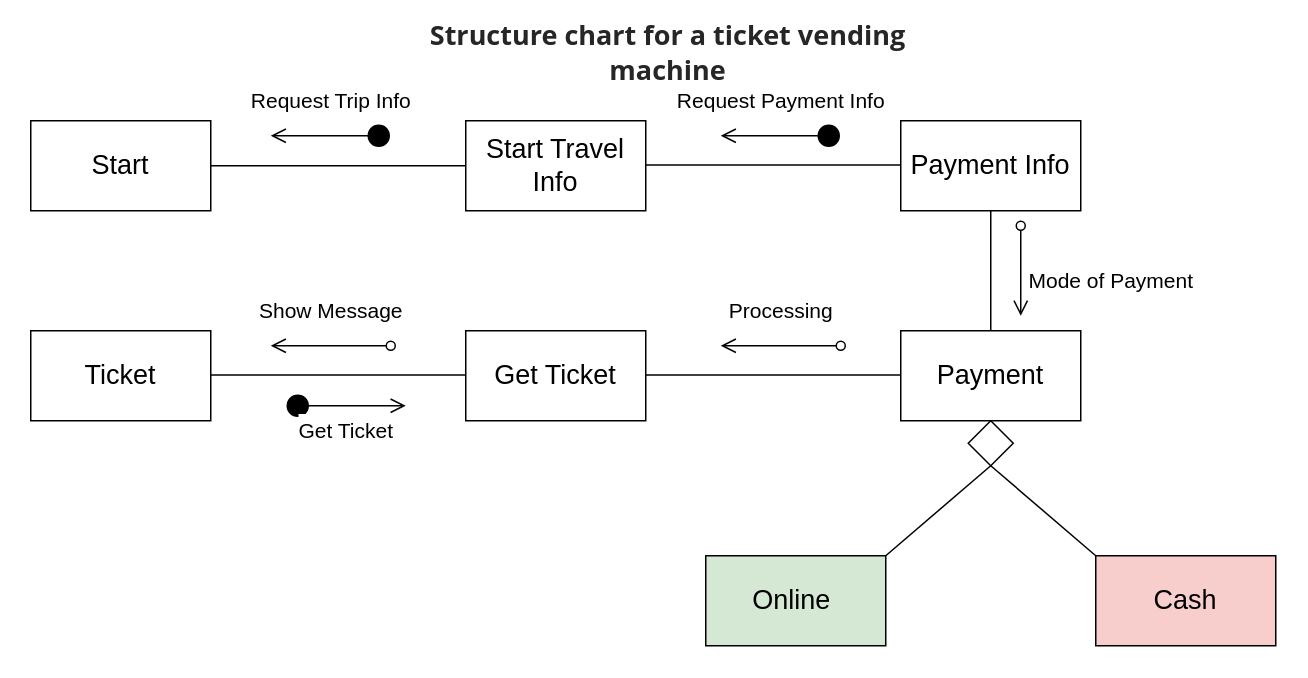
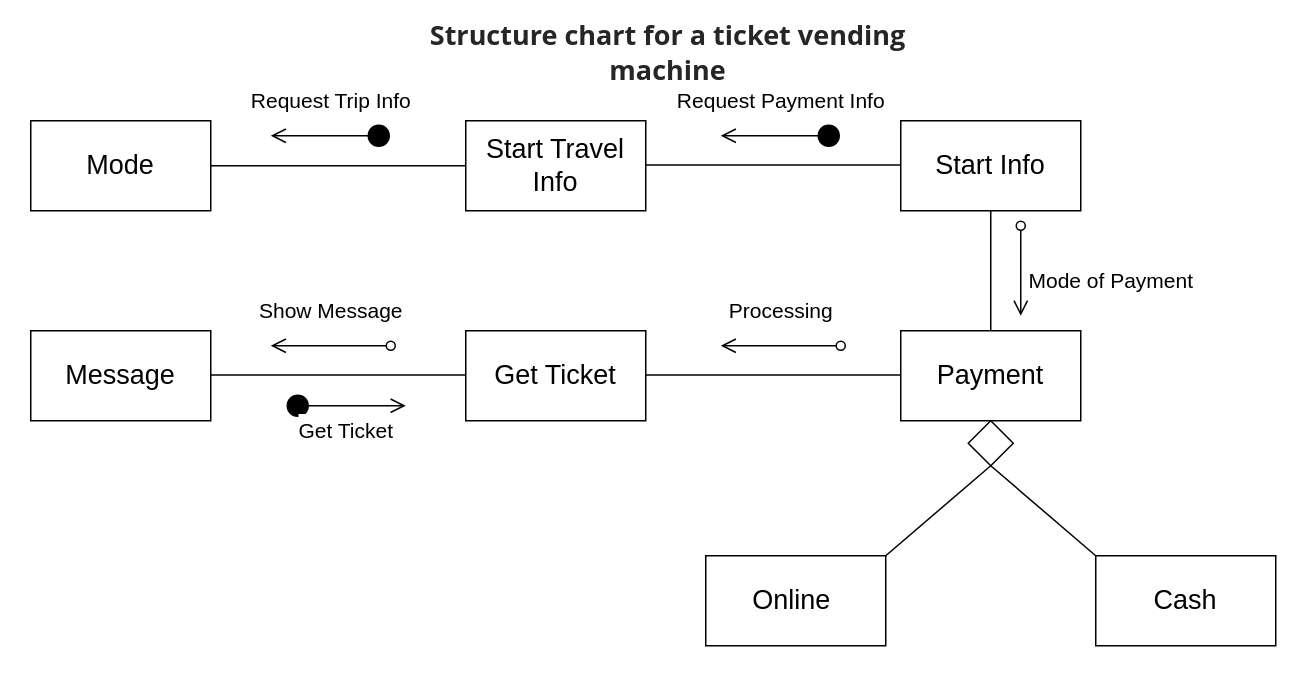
- <mxCell id="3" value="Start" style="rounded=0;whiteSpace=wrap;html=1;fontSize=18;" vertex="1" parent="1"><mxGeometry x="20" y="80" width="120" height="60" as="geometry" /></mxCell>
+ <mxCell id="3" value="Mode" style="rounded=0;whiteSpace=wrap;html=1;fontSize=18;" vertex="1" parent="1"><mxGeometry x="20" y="80" width="120" height="60" as="geometry" /></mxCell>
- <mxCell id="5" value="Payment Info" style="rounded=0;whiteSpace=wrap;html=1;fontSize=18;" vertex="1" parent="1"><mxGeometry x="600" y="80" width="120" height="60" as="geometry" /></mxCell>
+ <mxCell id="5" value="Start Info" style="rounded=0;whiteSpace=wrap;html=1;fontSize=18;" vertex="1" parent="1"><mxGeometry x="600" y="80" width="120" height="60" as="geometry" /></mxCell>
- <mxCell id="6" value="Ticket" style="rounded=0;whiteSpace=wrap;html=1;fontSize=18;" vertex="1" parent="1"><mxGeometry x="20" y="220" width="120" height="60" as="geometry" /></mxCell>
+ <mxCell id="6" value="Message" style="rounded=0;whiteSpace=wrap;html=1;fontSize=18;" vertex="1" parent="1"><mxGeometry x="20" y="220" width="120" height="60" as="geometry" /></mxCell>
- <mxCell id="9" value="Online&amp;nbsp;" style="rounded=0;whiteSpace=wrap;html=1;fontSize=18;fillColor=#d5e8d4;" vertex="1" parent="1"><mxGeometry x="470" y="370" width="120" height="60" as="geometry" /></mxCell>
+ <mxCell id="9" value="Online&amp;nbsp;" style="rounded=0;whiteSpace=wrap;html=1;fontSize=18;" vertex="1" parent="1"><mxGeometry x="470" y="370" width="120" height="60" as="geometry" /></mxCell>
- <mxCell id="10" value="Cash" style="rounded=0;whiteSpace=wrap;html=1;fontSize=18;fillColor=#f8cecc;" vertex="1" parent="1"><mxGeometry x="730" y="370" width="120" height="60" as="geometry" /></mxCell>
+ <mxCell id="10" value="Cash" style="rounded=0;whiteSpace=wrap;html=1;fontSize=18;" vertex="1" parent="1"><mxGeometry x="730" y="370" width="120" height="60" as="geometry" /></mxCell>
